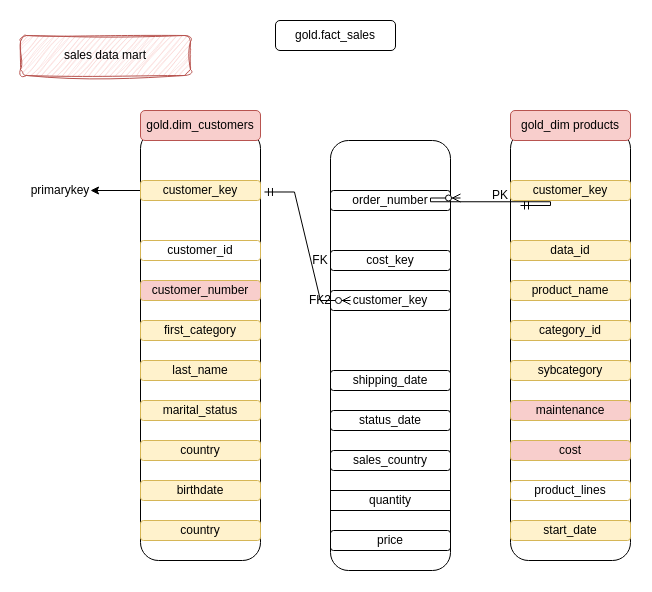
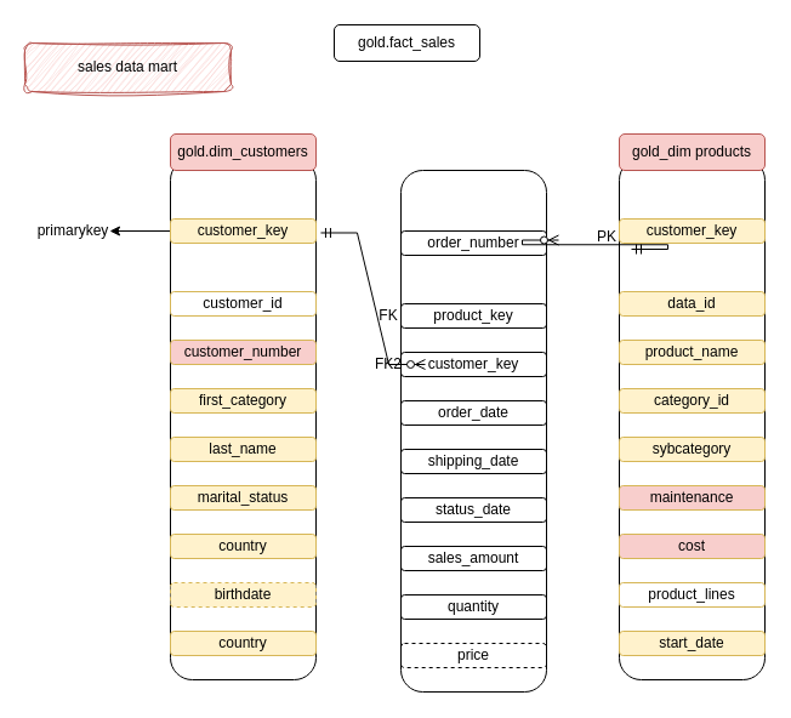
- <mxCell id="27" value="cost_key" style="rounded=1;whiteSpace=wrap;html=1;fillColor=none;strokeColor=default;" vertex="1" parent="1"><mxGeometry x="330" y="250" width="120" height="20" as="geometry" /></mxCell>
+ <mxCell id="27" value="product_key" style="rounded=1;whiteSpace=wrap;html=1;fillColor=none;strokeColor=default;" vertex="1" parent="1"><mxGeometry x="330" y="250" width="120" height="20" as="geometry" /></mxCell>
+ <mxCell id="29" value="order_date" style="rounded=1;whiteSpace=wrap;html=1;fillColor=none;strokeColor=default;" vertex="1" parent="1"><mxGeometry x="330" y="330" width="120" height="20" as="geometry" /></mxCell>
- <mxCell id="32" value="sales_country" style="rounded=1;whiteSpace=wrap;html=1;fillColor=none;strokeColor=default;" vertex="1" parent="1"><mxGeometry x="330" y="450" width="120" height="20" as="geometry" /></mxCell>
+ <mxCell id="32" value="sales_amount" style="rounded=1;whiteSpace=wrap;html=1;fillColor=none;strokeColor=default;" vertex="1" parent="1"><mxGeometry x="330" y="450" width="120" height="20" as="geometry" /></mxCell>
- <mxCell id="11" value="birthdate" style="rounded=1;whiteSpace=wrap;html=1;fillColor=#fff2cc;strokeColor=#d6b656;" vertex="1" parent="1"><mxGeometry x="140" y="480" width="120" height="20" as="geometry" /></mxCell>
+ <mxCell id="11" value="birthdate" style="rounded=1;whiteSpace=wrap;html=1;fillColor=#fff2cc;strokeColor=#d6b656;dashed=1;" vertex="1" parent="1"><mxGeometry x="140" y="480" width="120" height="20" as="geometry" /></mxCell>
- <mxCell id="33" value="quantity" style="whiteSpace=wrap;html=1;fillColor=none;strokeColor=default;rounded=0;" vertex="1" parent="1"><mxGeometry x="330" y="490" width="120" height="20" as="geometry" /></mxCell>
+ <mxCell id="33" value="quantity" style="rounded=1;whiteSpace=wrap;html=1;fillColor=none;strokeColor=default;" vertex="1" parent="1"><mxGeometry x="330" y="490" width="120" height="20" as="geometry" /></mxCell>
- <mxCell id="34" value="price" style="rounded=1;whiteSpace=wrap;html=1;fillColor=none;strokeColor=default;" vertex="1" parent="1"><mxGeometry x="330" y="530" width="120" height="20" as="geometry" /></mxCell>
+ <mxCell id="34" value="price" style="rounded=1;whiteSpace=wrap;html=1;fillColor=none;strokeColor=default;dashed=1;" vertex="1" parent="1"><mxGeometry x="330" y="530" width="120" height="20" as="geometry" /></mxCell>
